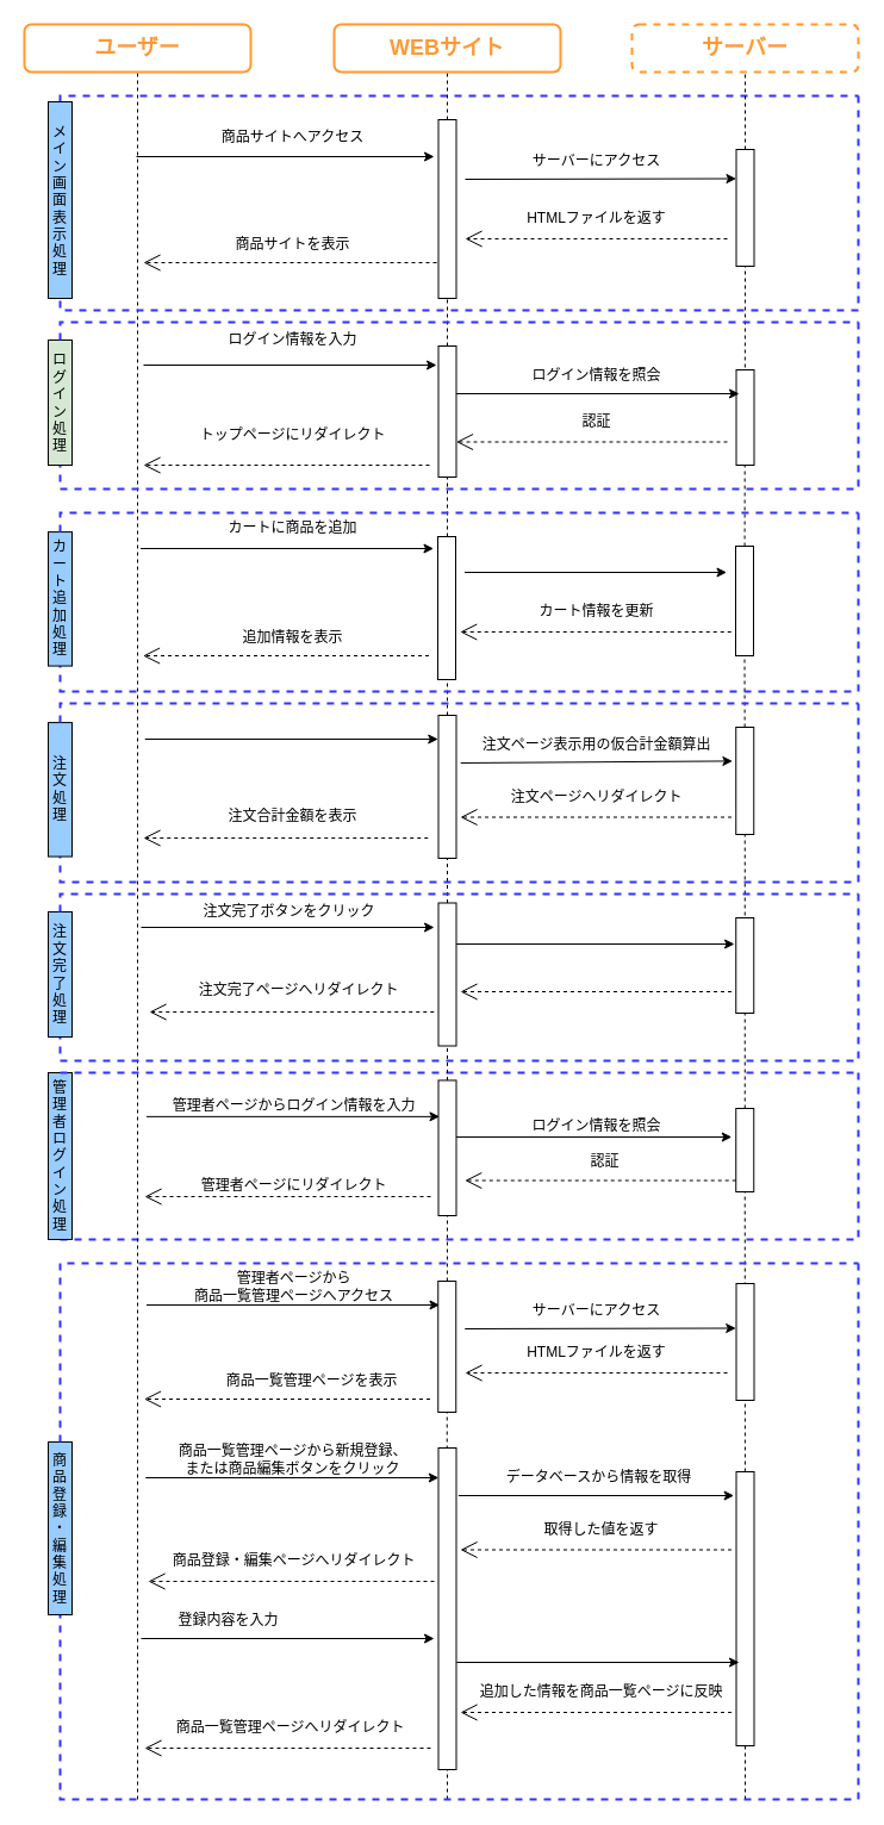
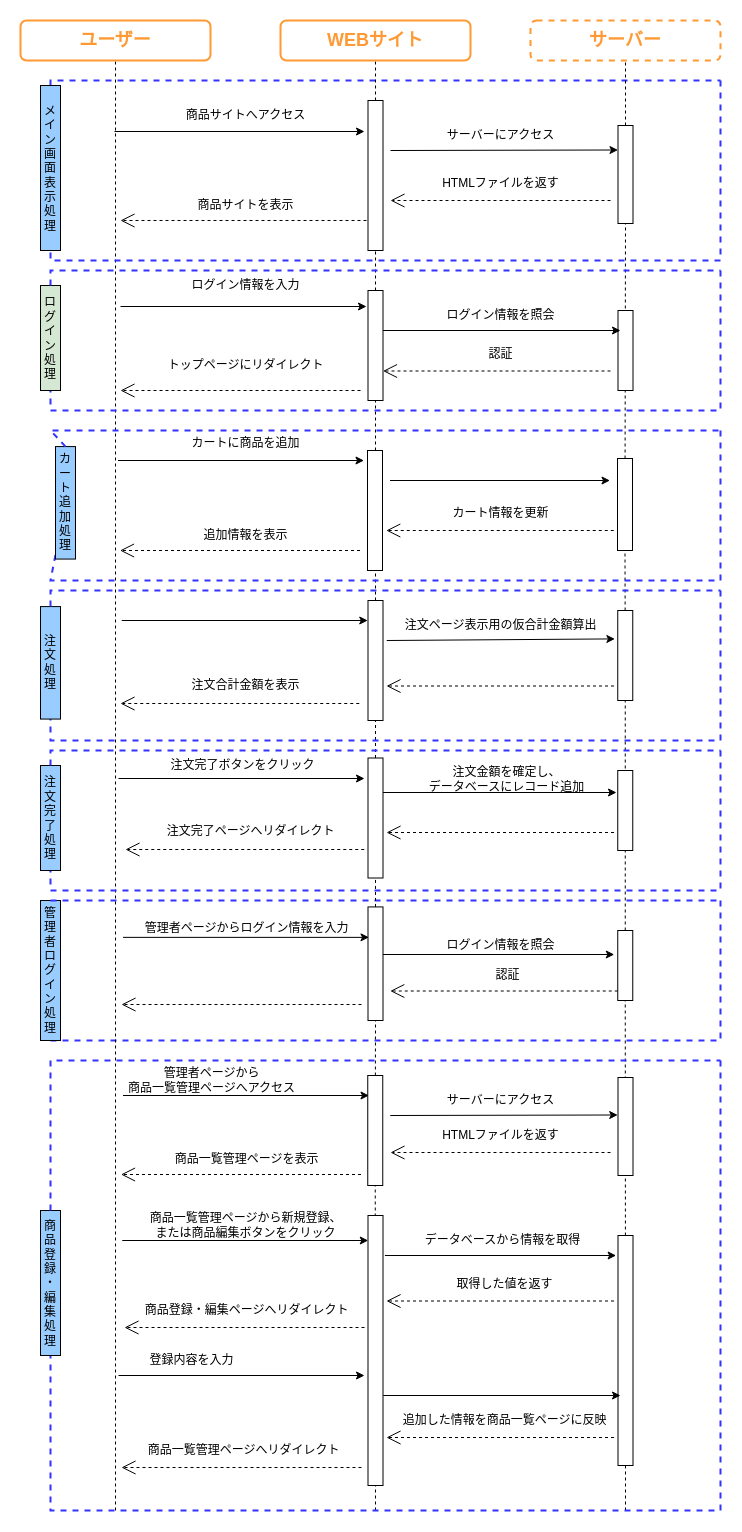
- <mxCell id="111" value="カート追加処理" style="rounded=0;whiteSpace=wrap;html=1;fillColor=#99CCFF;" parent="109" vertex="1"><mxGeometry y="16.071" width="20" height="112.5" as="geometry" /></mxCell>
+ <mxCell id="111" value="カート追加処理" style="rounded=0;whiteSpace=wrap;html=1;fillColor=#99CCFF;" parent="109" vertex="1"><mxGeometry x="15" y="16.071" width="20" height="112.5" as="geometry" /></mxCell>
- <mxCell id="64" value="注文ページへリダイレクト" style="text;html=1;align=center;verticalAlign=middle;resizable=0;points=[];autosize=1;strokeColor=none;fillColor=none;" parent="1" vertex="1"><mxGeometry x="414.75" y="653.5" width="170" height="30" as="geometry" /></mxCell>
+ <mxCell id="123" value="注文金額を確定し、&lt;div&gt;データベースにレコード追加&lt;/div&gt;" style="text;html=1;align=center;verticalAlign=middle;resizable=0;points=[];autosize=1;strokeColor=none;fillColor=none;" parent="117" vertex="1"><mxGeometry x="375.75" y="9.333" width="180" height="40" as="geometry" /></mxCell>
- <mxCell id="10" value="管理者ページにリダイレクト" style="text;html=1;align=center;verticalAlign=middle;resizable=0;points=[];autosize=1;strokeColor=none;fillColor=none;" parent="2" vertex="1"><mxGeometry x="116" y="80" width="180" height="30" as="geometry" /></mxCell>
- <mxCell id="74" value="管理者ページから&lt;div&gt;商品一覧管理ページへ&lt;span style=&quot;background-color: transparent; color: light-dark(rgb(0, 0, 0), rgb(255, 255, 255));&quot;&gt;アクセス&lt;/span&gt;&lt;/div&gt;" style="text;html=1;align=center;verticalAlign=middle;resizable=0;points=[];autosize=1;strokeColor=none;fillColor=none;" parent="1" vertex="1"><mxGeometry x="150.5" y="1060" width="190" height="40" as="geometry" /></mxCell>
+ <mxCell id="74" value="管理者ページから&lt;div&gt;商品一覧管理ページへ&lt;span style=&quot;background-color: transparent; color: light-dark(rgb(0, 0, 0), rgb(255, 255, 255));&quot;&gt;アクセス&lt;/span&gt;&lt;/div&gt;" style="text;html=1;align=center;verticalAlign=middle;resizable=0;points=[];autosize=1;strokeColor=none;fillColor=none;" parent="1" vertex="1"><mxGeometry x="115.5" y="1060" width="190" height="40" as="geometry" /></mxCell>
- <mxCell id="79" value="商品一覧管理ページを表示" style="text;html=1;align=center;verticalAlign=middle;resizable=0;points=[];autosize=1;strokeColor=none;fillColor=none;" parent="1" vertex="1"><mxGeometry x="175.5" y="1144" width="170" height="30" as="geometry" /></mxCell>
+ <mxCell id="79" value="商品一覧管理ページを表示" style="text;html=1;align=center;verticalAlign=middle;resizable=0;points=[];autosize=1;strokeColor=none;fillColor=none;" parent="1" vertex="1"><mxGeometry x="160.5" y="1144" width="170" height="30" as="geometry" /></mxCell>
